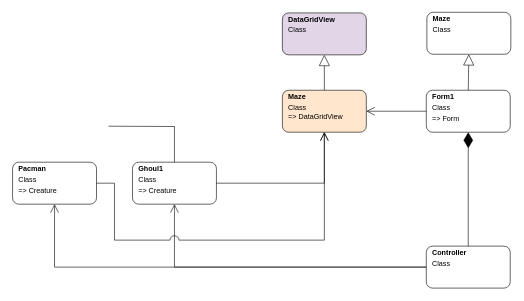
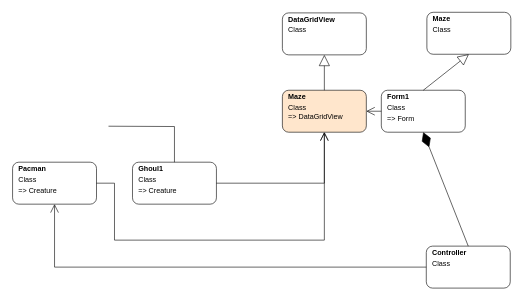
- <mxCell id="4" value="&lt;p style=&quot;margin: 4px 0px 0px&quot;&gt;&lt;b&gt;&lt;i&gt;&amp;nbsp; &amp;nbsp;&lt;/i&gt;DataGridView&lt;/b&gt;&lt;/p&gt;&lt;p style=&quot;margin: 4px 0px 0px&quot;&gt;&amp;nbsp; &amp;nbsp;Class&lt;/p&gt;" style="verticalAlign=middle;align=left;overflow=fill;fontSize=12;fontFamily=Helvetica;html=1;container=0;labelPosition=center;verticalLabelPosition=middle;horizontal=1;spacing=2;rounded=1;fillColor=#e1d5e7;" parent="1" vertex="1"><mxGeometry x="470" y="21" width="140" height="70" as="geometry" /></mxCell>
+ <mxCell id="4" value="&lt;p style=&quot;margin: 4px 0px 0px&quot;&gt;&lt;b&gt;&lt;i&gt;&amp;nbsp; &amp;nbsp;&lt;/i&gt;DataGridView&lt;/b&gt;&lt;/p&gt;&lt;p style=&quot;margin: 4px 0px 0px&quot;&gt;&amp;nbsp; &amp;nbsp;Class&lt;/p&gt;" style="verticalAlign=middle;align=left;overflow=fill;fontSize=12;fontFamily=Helvetica;html=1;container=0;labelPosition=center;verticalLabelPosition=middle;horizontal=1;spacing=2;rounded=1;" parent="1" vertex="1"><mxGeometry x="470" y="21" width="140" height="70" as="geometry" /></mxCell>
- <mxCell id="7" value="&lt;p style=&quot;margin: 4px 0px 0px&quot;&gt;&lt;b&gt;&lt;i&gt;&amp;nbsp; &amp;nbsp;&lt;/i&gt;Form1&lt;/b&gt;&lt;/p&gt;&lt;p style=&quot;margin: 4px 0px 0px&quot;&gt;&amp;nbsp; &amp;nbsp;Class&lt;/p&gt;&lt;p style=&quot;margin: 4px 0px 0px&quot;&gt;&amp;nbsp; &amp;nbsp;=&amp;gt; Form&lt;/p&gt;" style="verticalAlign=middle;align=left;overflow=fill;fontSize=12;fontFamily=Helvetica;html=1;container=0;labelPosition=center;verticalLabelPosition=middle;horizontal=1;spacing=2;rounded=1;" parent="1" vertex="1"><mxGeometry x="710" y="150" width="140" height="70" as="geometry" /></mxCell>
+ <mxCell id="7" value="&lt;p style=&quot;margin: 4px 0px 0px&quot;&gt;&lt;b&gt;&lt;i&gt;&amp;nbsp; &amp;nbsp;&lt;/i&gt;Form1&lt;/b&gt;&lt;/p&gt;&lt;p style=&quot;margin: 4px 0px 0px&quot;&gt;&amp;nbsp; &amp;nbsp;Class&lt;/p&gt;&lt;p style=&quot;margin: 4px 0px 0px&quot;&gt;&amp;nbsp; &amp;nbsp;=&amp;gt; Form&lt;/p&gt;" style="verticalAlign=middle;align=left;overflow=fill;fontSize=12;fontFamily=Helvetica;html=1;container=0;labelPosition=center;verticalLabelPosition=middle;horizontal=1;spacing=2;rounded=1;" parent="1" vertex="1"><mxGeometry x="635" y="150" width="140" height="70" as="geometry" /></mxCell>
- <mxCell id="10" value="" style="endArrow=open;endFill=1;endSize=12;html=1;rounded=0;exitX=0;exitY=0.5;exitDx=0;exitDy=0;entryX=0.5;entryY=1;entryDx=0;entryDy=0;" parent="1" source="6" target="3" edge="1"><mxGeometry width="160" relative="1" as="geometry"><mxPoint x="360" y="310" as="sourcePoint" /><mxPoint x="520" y="310" as="targetPoint" /><Array as="points"><mxPoint x="290" y="445" /></Array></mxGeometry></mxCell>
